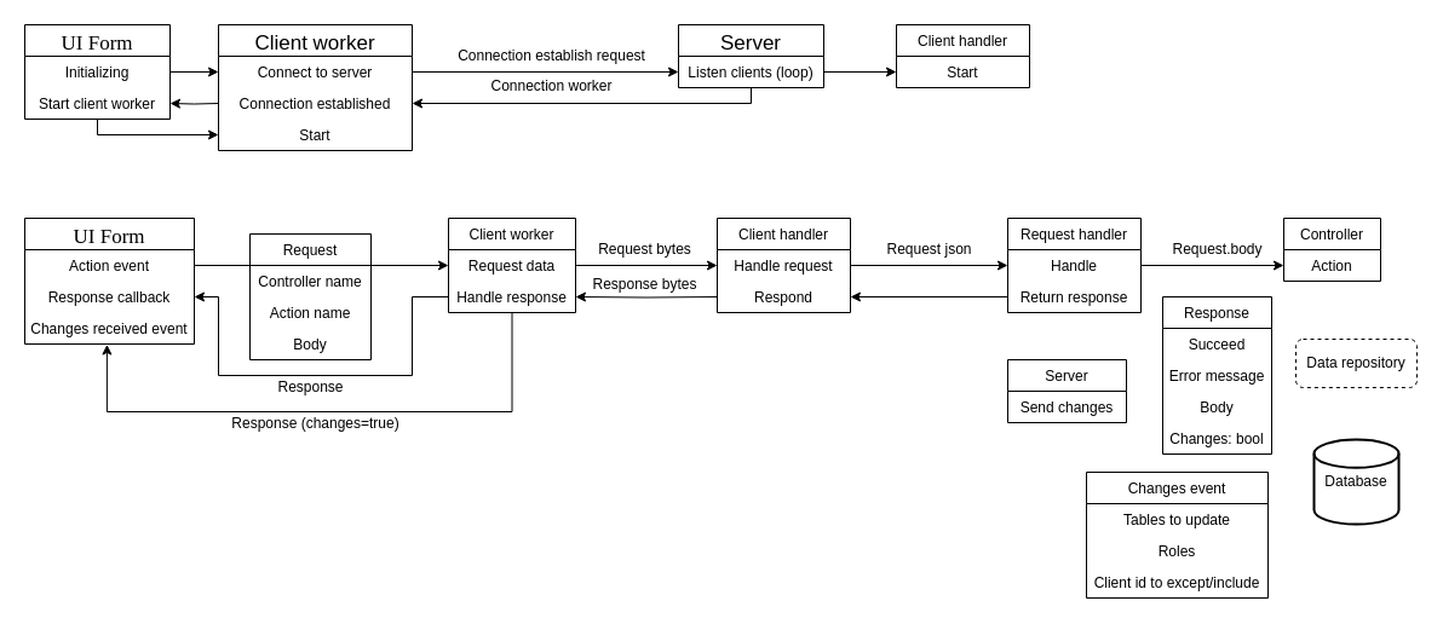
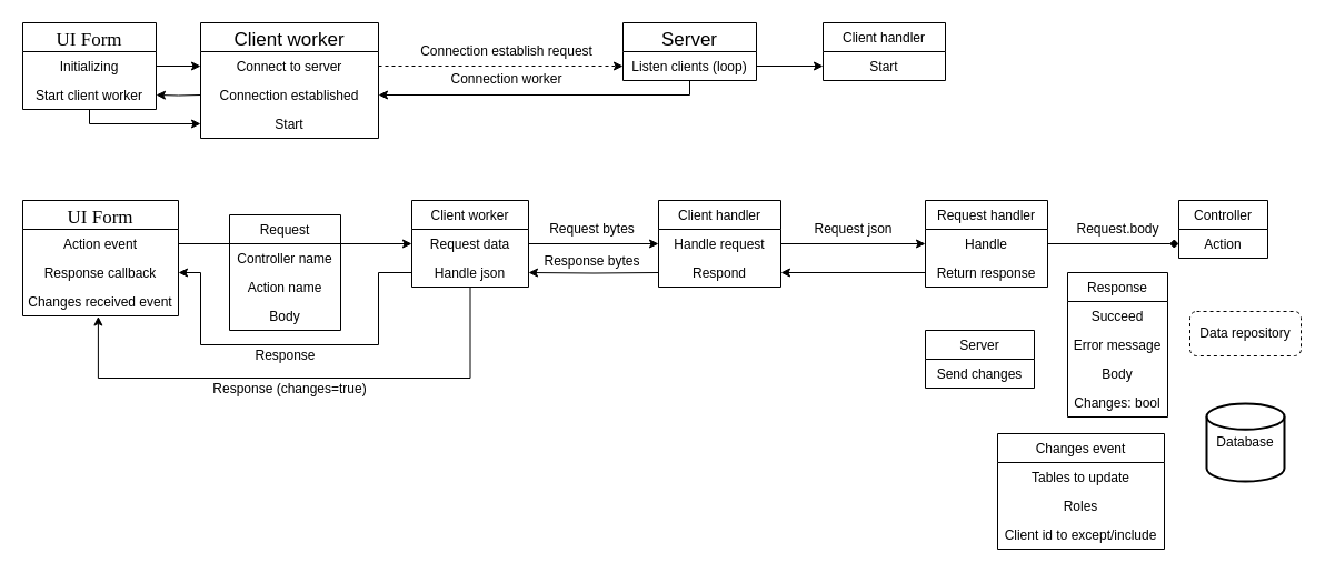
- <mxCell id="4" style="edgeStyle=orthogonalEdgeStyle;rounded=0;orthogonalLoop=1;jettySize=auto;html=1;entryX=0;entryY=0.5;entryDx=0;entryDy=0;fontFamily=Helvetica;fontSize=12;" edge="1" parent="1" source="10" target="16"><mxGeometry relative="1" as="geometry" /></mxCell>
+ <mxCell id="4" style="edgeStyle=orthogonalEdgeStyle;rounded=0;orthogonalLoop=1;jettySize=auto;html=1;entryX=0;entryY=0.5;entryDx=0;entryDy=0;fontFamily=Helvetica;fontSize=12;dashed=1;" edge="1" parent="1" source="10" target="16"><mxGeometry relative="1" as="geometry" /></mxCell>
- <mxCell id="38" style="edgeStyle=orthogonalEdgeStyle;rounded=0;orthogonalLoop=1;jettySize=auto;html=1;fontFamily=Helvetica;fontSize=12;" edge="1" parent="1" source="32" target="55"><mxGeometry relative="1" as="geometry" /></mxCell>
+ <mxCell id="38" style="edgeStyle=orthogonalEdgeStyle;rounded=0;orthogonalLoop=1;jettySize=auto;html=1;fontFamily=Helvetica;fontSize=12;endArrow=diamond;" edge="1" parent="1" source="32" target="55"><mxGeometry relative="1" as="geometry" /></mxCell>
- <mxCell id="48" value="Handle response" style="text;strokeColor=none;fillColor=none;align=center;verticalAlign=top;spacingLeft=4;spacingRight=4;overflow=hidden;rotatable=0;points=[[0,0.5],[1,0.5]];portConstraint=eastwest;" vertex="1" parent="46"><mxGeometry y="52" width="105" height="26" as="geometry" /></mxCell>
+ <mxCell id="48" value="Handle json" style="text;strokeColor=none;fillColor=none;align=center;verticalAlign=top;spacingLeft=4;spacingRight=4;overflow=hidden;rotatable=0;points=[[0,0.5],[1,0.5]];portConstraint=eastwest;" vertex="1" parent="46"><mxGeometry y="52" width="105" height="26" as="geometry" /></mxCell>
